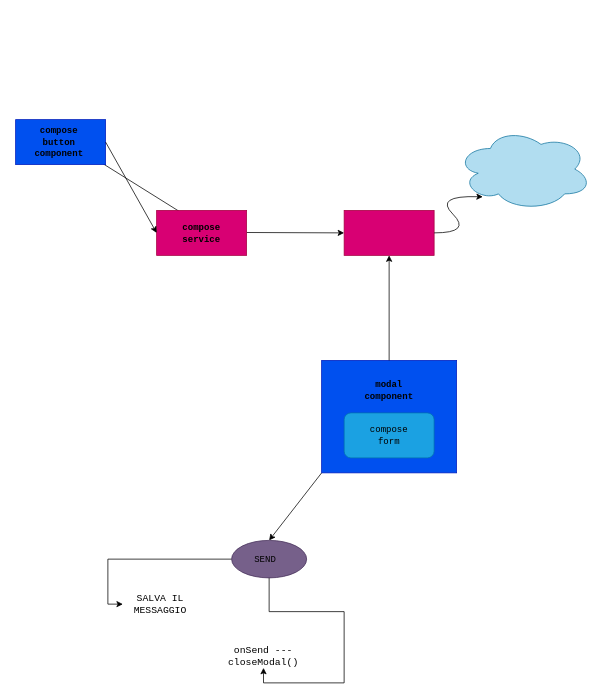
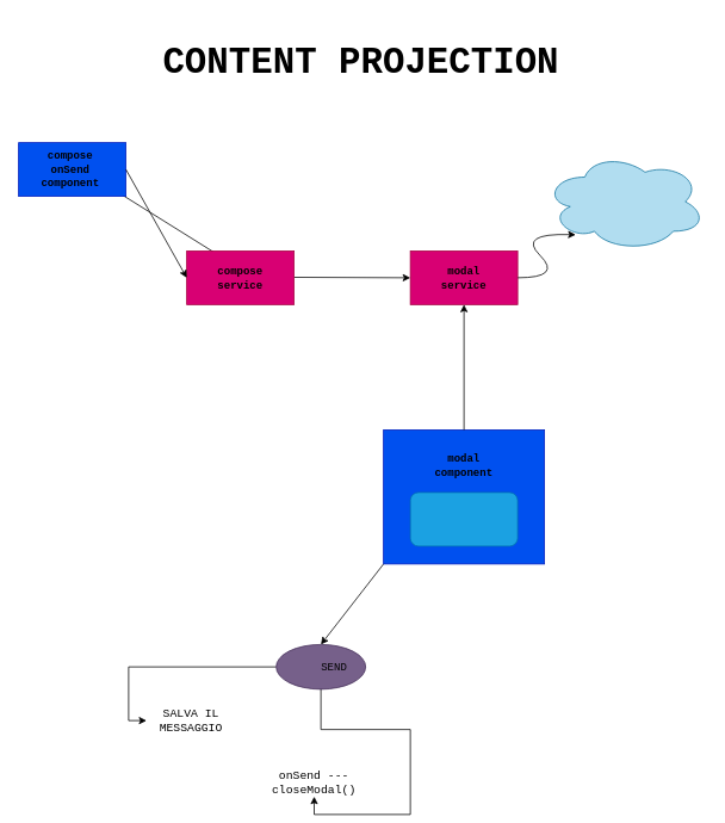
+ <mxCell id="18" value="&lt;h1 align=&quot;center&quot;&gt;&lt;font style=&quot;font-size: 41px;&quot;&gt;&lt;b&gt;&lt;font face=&quot;Courier New&quot;&gt;CONTENT PROJECTION&lt;/font&gt;&lt;/b&gt;&lt;/font&gt;&lt;/h1&gt;" style="text;html=1;whiteSpace=wrap;overflow=hidden;rounded=0;align=center;" vertex="1" parent="1"><mxGeometry x="153" y="20" width="500" height="90" as="geometry" /></mxCell>
- <mxCell id="9" value="&lt;b&gt;&lt;font face=&quot;Courier New&quot;&gt;compose button component&lt;/font&gt;&lt;/b&gt;" style="text;html=1;align=center;verticalAlign=middle;whiteSpace=wrap;rounded=0;" vertex="1" parent="1"><mxGeometry x="48" y="174" width="60" height="30" as="geometry" /></mxCell>
+ <mxCell id="9" value="&lt;b&gt;&lt;font face=&quot;Courier New&quot;&gt;compose onSend component&lt;/font&gt;&lt;/b&gt;" style="text;html=1;align=center;verticalAlign=middle;whiteSpace=wrap;rounded=0;" vertex="1" parent="1"><mxGeometry x="48" y="174" width="60" height="30" as="geometry" /></mxCell>
+ <mxCell id="7" value="&lt;font face=&quot;Courier New&quot;&gt;&lt;b&gt;modal service&lt;/b&gt;&lt;/font&gt;" style="text;html=1;align=center;verticalAlign=middle;whiteSpace=wrap;rounded=0;" vertex="1" parent="1"><mxGeometry x="488" y="295" width="60" height="30" as="geometry" /></mxCell>
- <mxCell id="15" value="&lt;font face=&quot;Courier New&quot;&gt;compose form&lt;/font&gt;" style="text;html=1;align=center;verticalAlign=middle;whiteSpace=wrap;rounded=0;" vertex="1" parent="1"><mxGeometry x="488" y="565" width="60" height="30" as="geometry" /></mxCell>
- <mxCell id="23" value="&lt;font face=&quot;Courier New&quot;&gt;SEND&lt;/font&gt;" style="text;html=1;align=center;verticalAlign=middle;whiteSpace=wrap;rounded=0;" vertex="1" parent="1"><mxGeometry x="323" y="730" width="60" height="30" as="geometry" /></mxCell>
+ <mxCell id="23" value="&lt;font face=&quot;Courier New&quot;&gt;SEND&lt;/font&gt;" style="text;html=1;align=center;verticalAlign=middle;whiteSpace=wrap;rounded=0;" vertex="1" parent="1"><mxGeometry x="343" y="730" width="60" height="30" as="geometry" /></mxCell>
